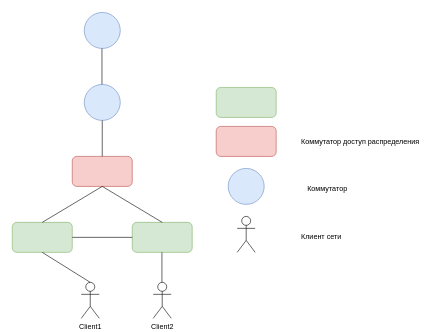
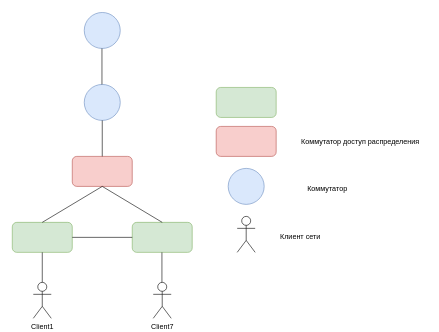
- <mxCell id="20" value="Клиент сети" style="text;html=1;align=center;verticalAlign=middle;resizable=0;points=[];autosize=1;strokeColor=none;fillColor=none;" vertex="1" parent="1"><mxGeometry x="490" y="380" width="90" height="30" as="geometry" /></mxCell>
+ <mxCell id="20" value="Клиент сети" style="text;html=1;align=center;verticalAlign=middle;resizable=0;points=[];autosize=1;strokeColor=none;fillColor=none;" vertex="1" parent="1"><mxGeometry x="455" y="380" width="90" height="30" as="geometry" /></mxCell>
- <mxCell id="6" value="Client1" style="shape=umlActor;verticalLabelPosition=bottom;verticalAlign=top;html=1;outlineConnect=0;" vertex="1" parent="1"><mxGeometry x="135" y="470" width="30" height="60" as="geometry" /></mxCell>
+ <mxCell id="6" value="Client1" style="shape=umlActor;verticalLabelPosition=bottom;verticalAlign=top;html=1;outlineConnect=0;" vertex="1" parent="1"><mxGeometry x="55" y="470" width="30" height="60" as="geometry" /></mxCell>
- <mxCell id="7" value="Client2" style="shape=umlActor;verticalLabelPosition=bottom;verticalAlign=top;html=1;outlineConnect=0;" vertex="1" parent="1"><mxGeometry x="255" y="470" width="30" height="60" as="geometry" /></mxCell>
+ <mxCell id="7" value="Client7" style="shape=umlActor;verticalLabelPosition=bottom;verticalAlign=top;html=1;outlineConnect=0;" vertex="1" parent="1"><mxGeometry x="255" y="470" width="30" height="60" as="geometry" /></mxCell>
